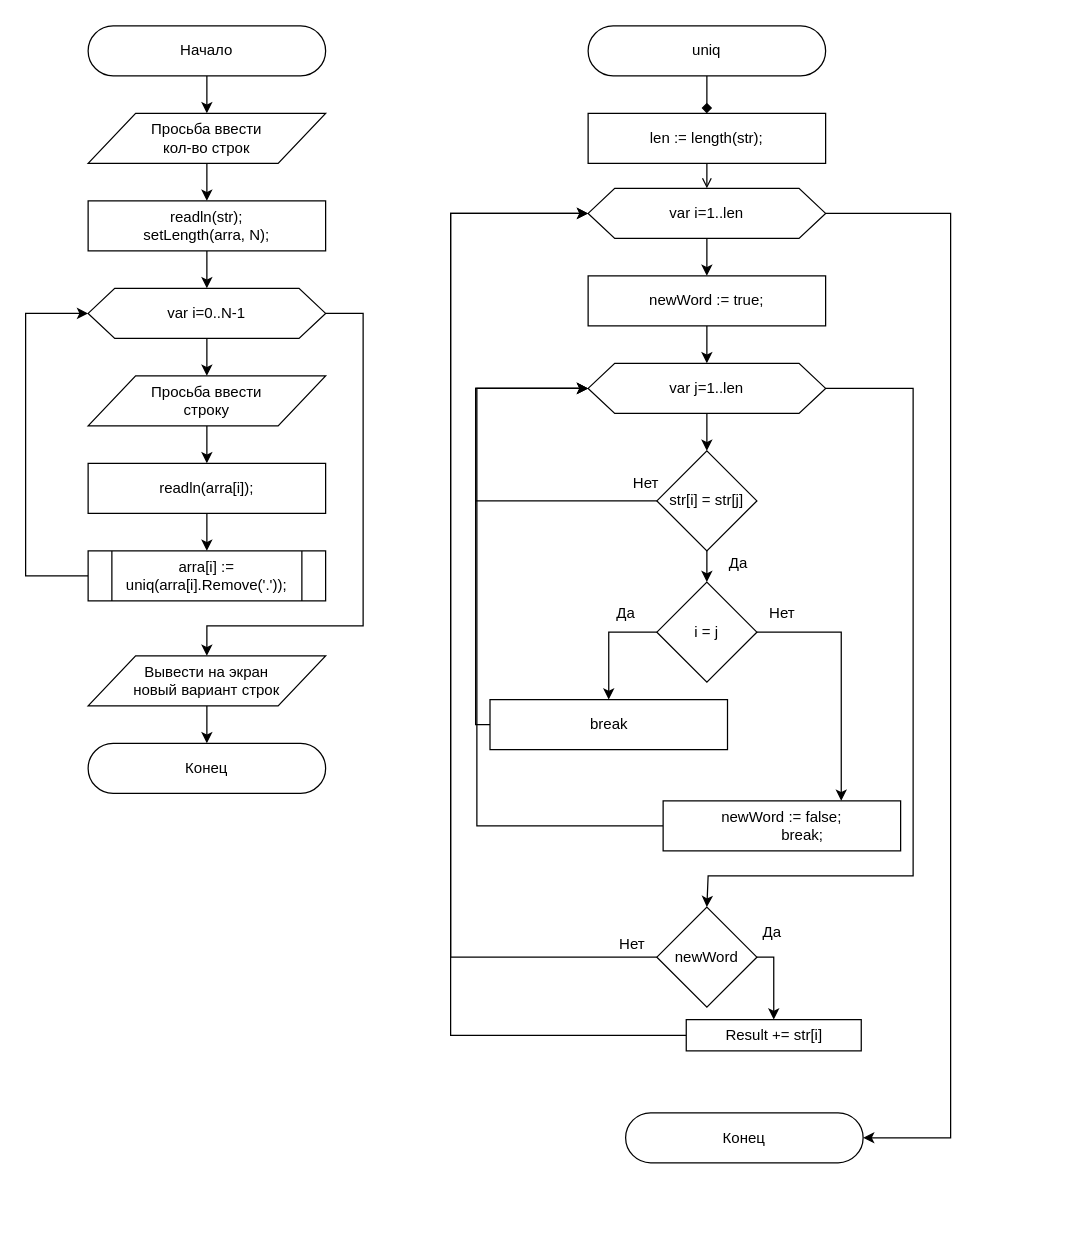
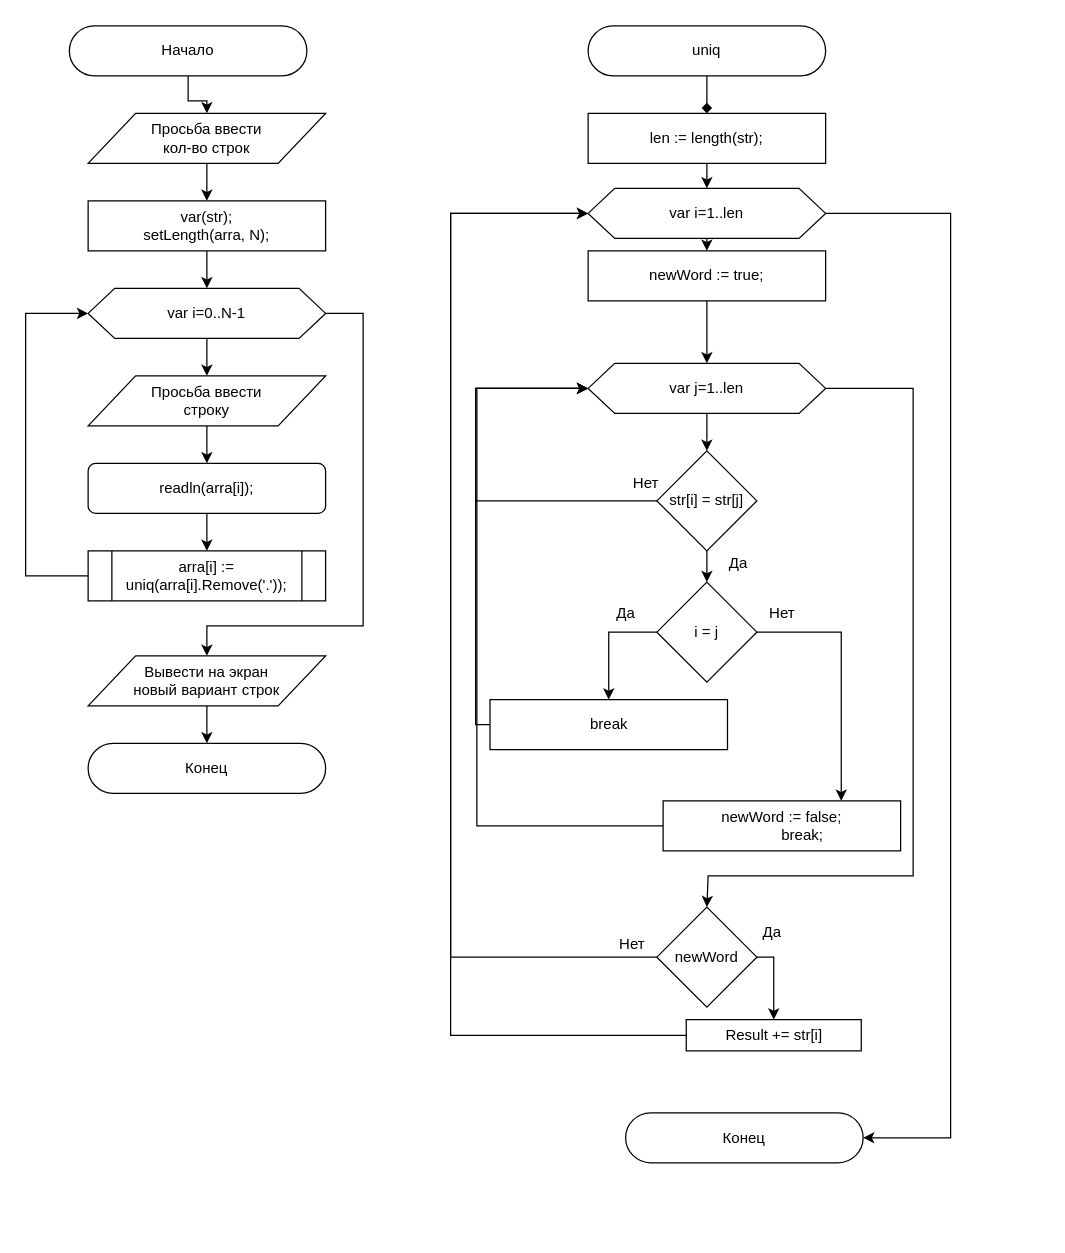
- <mxCell id="2" value="Начало" style="rounded=1;whiteSpace=wrap;html=1;arcSize=50;" parent="1" vertex="1"><mxGeometry x="70" y="20" width="190" height="40" as="geometry" /></mxCell>
+ <mxCell id="2" value="Начало" style="rounded=1;whiteSpace=wrap;html=1;arcSize=50;" parent="1" vertex="1"><mxGeometry x="55" y="20" width="190" height="40" as="geometry" /></mxCell>
- <mxCell id="18" style="edgeStyle=elbowEdgeStyle;rounded=0;orthogonalLoop=1;jettySize=auto;elbow=vertical;html=1;endArrow=open;" parent="1" source="19" target="31" edge="1"><mxGeometry relative="1" as="geometry" /></mxCell>
+ <mxCell id="18" style="edgeStyle=elbowEdgeStyle;rounded=0;orthogonalLoop=1;jettySize=auto;elbow=vertical;html=1;" parent="1" source="19" target="31" edge="1"><mxGeometry relative="1" as="geometry" /></mxCell>
- <mxCell id="7" value="readln(str);&lt;br&gt;&lt;span&gt;setLength(arra, N);&lt;br&gt;&lt;/span&gt;" style="rounded=0;whiteSpace=wrap;html=1;" parent="1" vertex="1"><mxGeometry x="70" y="160" width="190" height="40" as="geometry" /></mxCell>
+ <mxCell id="7" value="var(str);&lt;br&gt;&lt;span&gt;setLength(arra, N);&lt;br&gt;&lt;/span&gt;" style="rounded=0;whiteSpace=wrap;html=1;" parent="1" vertex="1"><mxGeometry x="70" y="160" width="190" height="40" as="geometry" /></mxCell>
- <mxCell id="33" value="newWord := true;" style="rounded=0;whiteSpace=wrap;html=1;" parent="1" vertex="1"><mxGeometry x="470" y="220" width="190" height="40" as="geometry" /></mxCell>
+ <mxCell id="33" value="newWord := true;" style="rounded=0;whiteSpace=wrap;html=1;" parent="1" vertex="1"><mxGeometry x="470" y="200" width="190" height="40" as="geometry" /></mxCell>
- <mxCell id="53" value="readln(arra[i]);" style="rounded=0;whiteSpace=wrap;html=1;" parent="1" vertex="1"><mxGeometry x="70" y="370" width="190" height="40" as="geometry" /></mxCell>
+ <mxCell id="53" value="readln(arra[i]);" style="whiteSpace=wrap;html=1;rounded=1;" parent="1" vertex="1"><mxGeometry x="70" y="370" width="190" height="40" as="geometry" /></mxCell>
